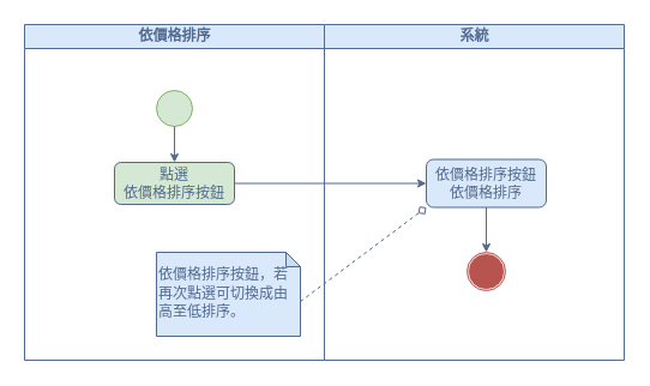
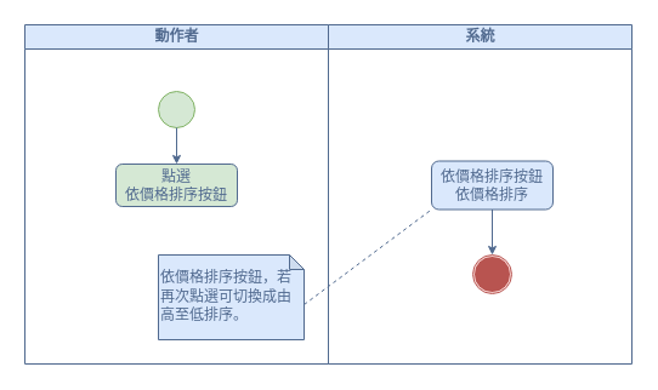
- <mxCell id="2" value="&lt;font color=&quot;#516a8f&quot;&gt;依價格排序&lt;/font&gt;" style="swimlane;html=1;startSize=20;fillColor=#dae8fc;strokeColor=#516A8F;" parent="1" vertex="1"><mxGeometry x="20" y="20" width="250" height="280" as="geometry" /></mxCell>
+ <mxCell id="2" value="&lt;font color=&quot;#516a8f&quot;&gt;動作者&lt;/font&gt;" style="swimlane;html=1;startSize=20;fillColor=#dae8fc;strokeColor=#516A8F;" parent="1" vertex="1"><mxGeometry x="20" y="20" width="250" height="280" as="geometry" /></mxCell>
- <mxCell id="13" style="edgeStyle=none;rounded=0;html=1;labelBackgroundColor=none;startArrow=none;startFill=0;startSize=5;endArrow=classic;endFill=1;endSize=5;jettySize=auto;orthogonalLoop=1;strokeWidth=1;fontFamily=Verdana;fontSize=12;exitX=1;exitY=0.5;exitDx=0;exitDy=0;strokeColor=#516A8F;arcSize=20;entryX=0;entryY=0.5;entryDx=0;entryDy=0;" parent="1" source="3" target="8" edge="1"><mxGeometry relative="1" as="geometry"><mxPoint x="415" y="110" as="sourcePoint" /><mxPoint x="325" y="170" as="targetPoint" /></mxGeometry></mxCell>
- <mxCell id="14" style="rounded=0;orthogonalLoop=1;jettySize=auto;html=1;entryX=0;entryY=1;entryDx=0;entryDy=0;strokeColor=#516A8F;endArrow=diamond;endFill=0;dashed=1;strokeWidth=1;exitX=0;exitY=0;exitDx=120;exitDy=41;exitPerimeter=0;" parent="1" source="6" target="8" edge="1"><mxGeometry relative="1" as="geometry"><mxPoint x="340" y="160" as="targetPoint" /></mxGeometry></mxCell>
+ <mxCell id="14" style="rounded=0;orthogonalLoop=1;jettySize=auto;html=1;entryX=0;entryY=1;entryDx=0;entryDy=0;strokeColor=#516A8F;endArrow=none;endFill=0;dashed=1;strokeWidth=1;exitX=0;exitY=0;exitDx=120;exitDy=41;exitPerimeter=0;" parent="1" source="6" target="8" edge="1"><mxGeometry relative="1" as="geometry"><mxPoint x="340" y="160" as="targetPoint" /></mxGeometry></mxCell>
